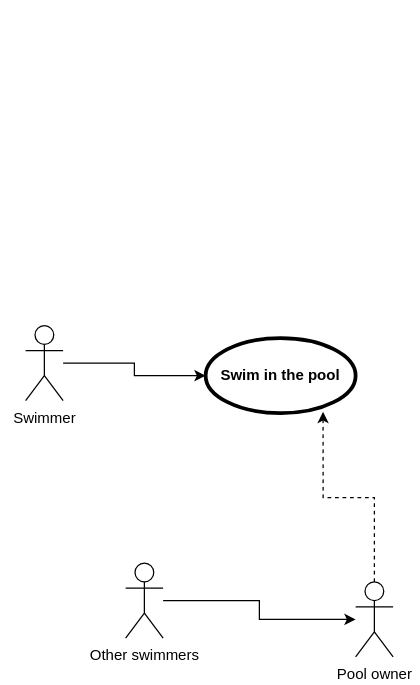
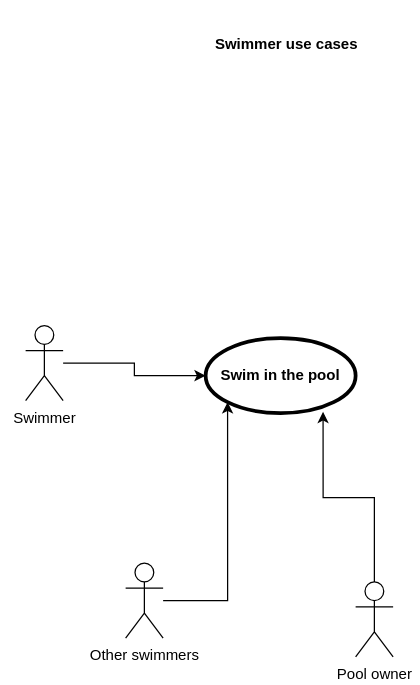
+ <mxCell id="5" value="Swimmer use cases" style="text;html=1;align=center;verticalAlign=middle;whiteSpace=wrap;rounded=0;fontStyle=1" vertex="1" parent="1"><mxGeometry x="164" y="20" width="130" height="30" as="geometry" /></mxCell>
- <mxCell id="9" style="edgeStyle=orthogonalEdgeStyle;rounded=0;orthogonalLoop=1;jettySize=auto;html=1;entryX=0.783;entryY=0.983;entryDx=0;entryDy=0;entryPerimeter=0;dashed=1;" edge="1" parent="1" source="6" target="4"><mxGeometry relative="1" as="geometry" /></mxCell>
+ <mxCell id="9" style="edgeStyle=orthogonalEdgeStyle;rounded=0;orthogonalLoop=1;jettySize=auto;html=1;entryX=0.783;entryY=0.983;entryDx=0;entryDy=0;entryPerimeter=0;" edge="1" parent="1" source="6" target="4"><mxGeometry relative="1" as="geometry" /></mxCell>
- <mxCell id="7" style="edgeStyle=orthogonalEdgeStyle;rounded=0;orthogonalLoop=1;jettySize=auto;html=1;" edge="1" parent="1" source="8" target="6"><mxGeometry relative="1" as="geometry" /></mxCell>
+ <mxCell id="7" style="edgeStyle=orthogonalEdgeStyle;rounded=0;orthogonalLoop=1;jettySize=auto;html=1;entryX=0;entryY=1;entryDx=0;entryDy=0;" edge="1" parent="1" source="8" target="4"><mxGeometry relative="1" as="geometry" /></mxCell>
